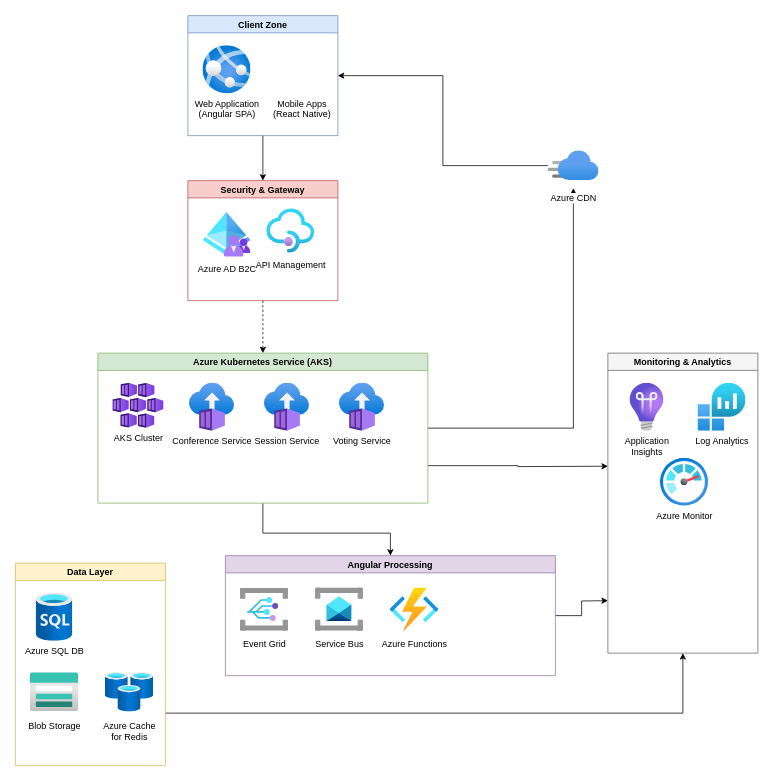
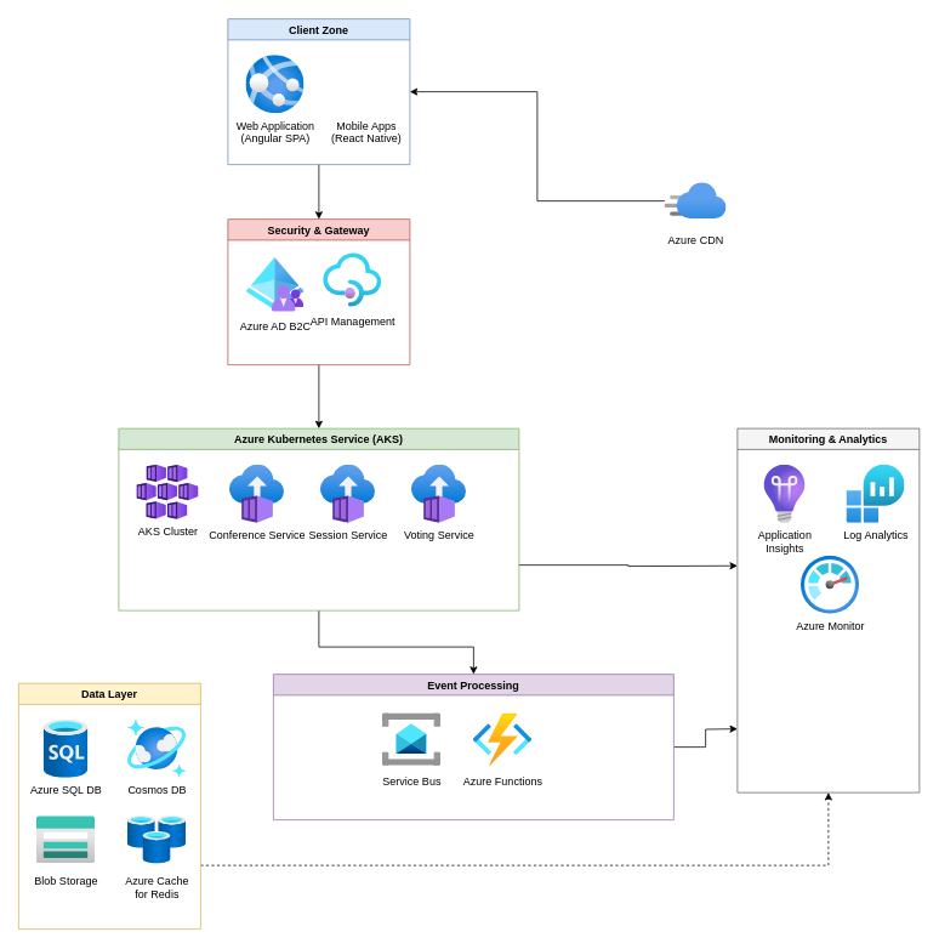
- <mxCell id="10" style="edgeStyle=orthogonalEdgeStyle;rounded=0;orthogonalLoop=1;jettySize=auto;html=1;" edge="1" parent="1" source="13" target="34"><mxGeometry relative="1" as="geometry" /></mxCell>
- <mxCell id="6" style="edgeStyle=orthogonalEdgeStyle;rounded=0;orthogonalLoop=1;jettySize=auto;html=1;dashed=1;" edge="1" parent="1" source="7" target="13"><mxGeometry relative="1" as="geometry" /></mxCell>
+ <mxCell id="6" style="edgeStyle=orthogonalEdgeStyle;rounded=0;orthogonalLoop=1;jettySize=auto;html=1;" edge="1" parent="1" source="7" target="13"><mxGeometry relative="1" as="geometry" /></mxCell>
- <mxCell id="19" value="Angular Processing" style="swimlane;fillColor=#e1d5e7;strokeColor=#9673a6;fontStyle=1" parent="1" vertex="1"><mxGeometry x="300" y="740" width="440" height="160" as="geometry" /></mxCell>
+ <mxCell id="19" value="Event Processing" style="swimlane;fillColor=#e1d5e7;strokeColor=#9673a6;fontStyle=1" parent="1" vertex="1"><mxGeometry x="300" y="740" width="440" height="160" as="geometry" /></mxCell>
- <mxCell id="20" value="Event Grid" style="aspect=fixed;html=1;points=[];align=center;image;fontSize=12;image=img/lib/azure2/integration/Event_Grid_Domains.svg;" parent="19" vertex="1"><mxGeometry x="20" y="40" width="64" height="64" as="geometry" /></mxCell>
+ <mxCell id="26" value="Cosmos DB" style="aspect=fixed;html=1;points=[];align=center;image;fontSize=12;image=img/lib/azure2/databases/Azure_Cosmos_DB.svg;" parent="24" vertex="1"><mxGeometry x="120" y="40" width="64" height="64" as="geometry" /></mxCell>
- <mxCell id="23" style="edgeStyle=orthogonalEdgeStyle;rounded=0;orthogonalLoop=1;jettySize=auto;html=1;entryX=0.5;entryY=1;entryDx=0;entryDy=0;" edge="1" parent="1" source="24" target="29"><mxGeometry relative="1" as="geometry"><Array as="points"><mxPoint x="910" y="950" /></Array></mxGeometry></mxCell>
+ <mxCell id="23" style="edgeStyle=orthogonalEdgeStyle;rounded=0;orthogonalLoop=1;jettySize=auto;html=1;entryX=0.5;entryY=1;entryDx=0;entryDy=0;dashed=1;" edge="1" parent="1" source="24" target="29"><mxGeometry relative="1" as="geometry"><Array as="points"><mxPoint x="910" y="950" /></Array></mxGeometry></mxCell>
